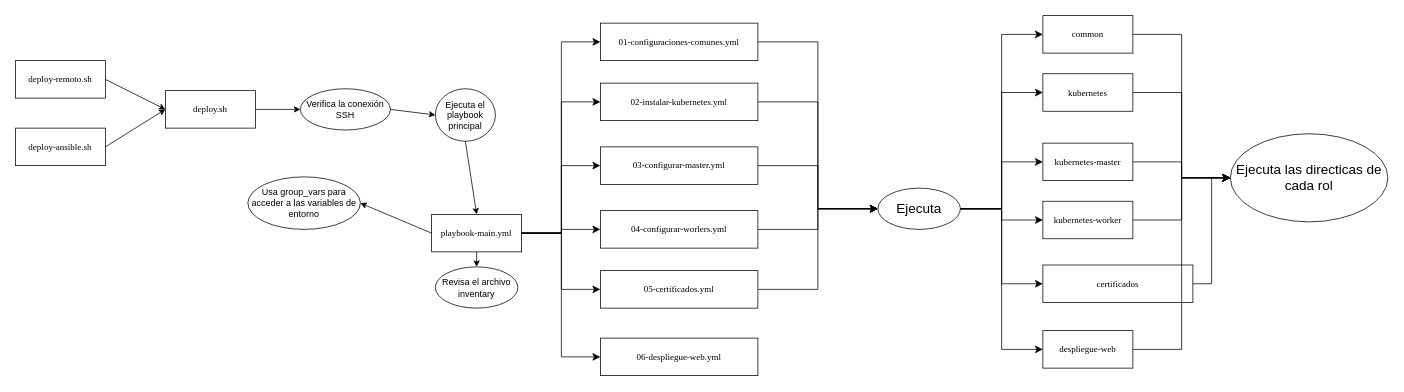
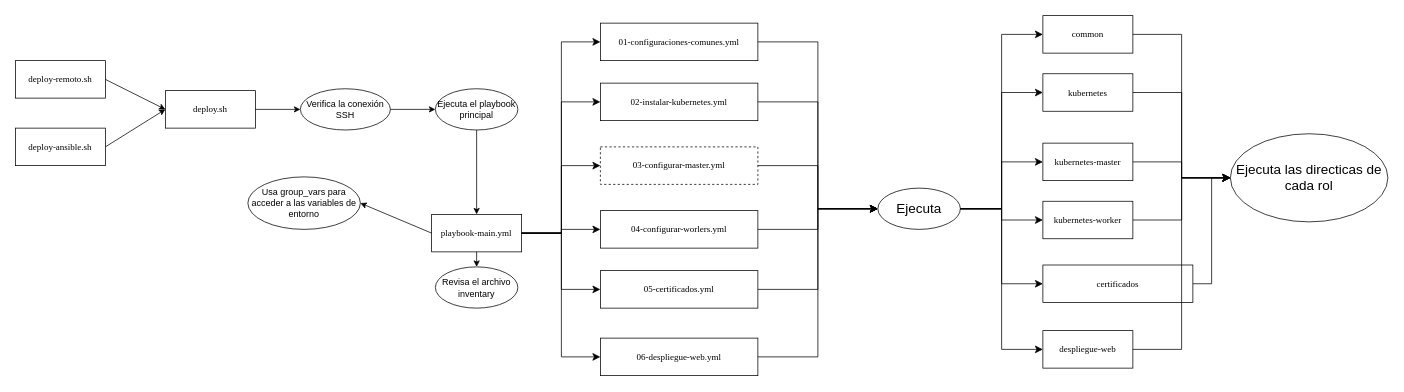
- <mxCell id="9" value="Ejecuta el playbook principal" style="ellipse;whiteSpace=wrap;html=1;align=center;newEdgeStyle={&quot;edgeStyle&quot;:&quot;entityRelationEdgeStyle&quot;,&quot;startArrow&quot;:&quot;none&quot;,&quot;endArrow&quot;:&quot;none&quot;,&quot;segment&quot;:10,&quot;curved&quot;:1,&quot;sourcePerimeterSpacing&quot;:0,&quot;targetPerimeterSpacing&quot;:0};treeFolding=1;treeMoving=1;" vertex="1" parent="1"><mxGeometry x="580" y="117.5" width="80" height="70" as="geometry" /></mxCell>
+ <mxCell id="9" value="Ejecuta el playbook principal" style="ellipse;whiteSpace=wrap;html=1;align=center;newEdgeStyle={&quot;edgeStyle&quot;:&quot;entityRelationEdgeStyle&quot;,&quot;startArrow&quot;:&quot;none&quot;,&quot;endArrow&quot;:&quot;none&quot;,&quot;segment&quot;:10,&quot;curved&quot;:1,&quot;sourcePerimeterSpacing&quot;:0,&quot;targetPerimeterSpacing&quot;:0};treeFolding=1;treeMoving=1;" vertex="1" parent="1"><mxGeometry x="580" y="117.5" width="110" height="55" as="geometry" /></mxCell>
- <mxCell id="17" value="03-configurar-master.yml" style="whiteSpace=wrap;html=1;rounded=0;shadow=0;comic=0;labelBackgroundColor=none;strokeWidth=1;fontFamily=Verdana;fontSize=12;align=center;" vertex="1" parent="1"><mxGeometry x="800" y="195" width="210" height="50" as="geometry" /></mxCell>
+ <mxCell id="17" value="03-configurar-master.yml" style="whiteSpace=wrap;html=1;rounded=0;shadow=0;comic=0;labelBackgroundColor=none;strokeWidth=1;fontFamily=Verdana;fontSize=12;align=center;dashed=1;" vertex="1" parent="1"><mxGeometry x="800" y="195" width="210" height="50" as="geometry" /></mxCell>
+ <mxCell id="41" value="" style="edgeStyle=elbowEdgeStyle;elbow=horizontal;endArrow=classic;html=1;curved=0;rounded=0;endSize=8;startSize=8;exitX=1;exitY=0.5;exitDx=0;exitDy=0;entryX=0;entryY=0.5;entryDx=0;entryDy=0;" edge="1" parent="1" source="20" target="21"><mxGeometry width="50" height="50" relative="1" as="geometry"><mxPoint x="1110" y="470" as="sourcePoint" /><mxPoint x="1120" y="237.5" as="targetPoint" /></mxGeometry></mxCell>
